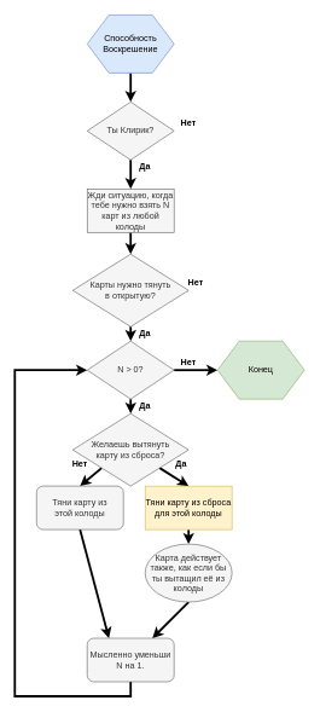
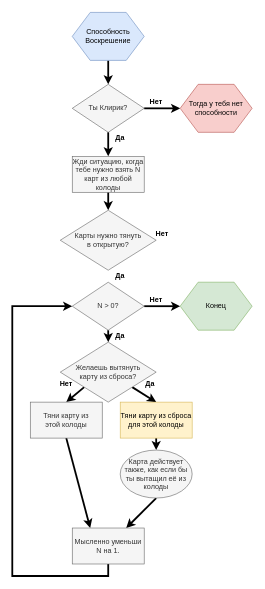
+ <mxCell id="6" value="" style="endArrow=classic;html=1;strokeWidth=3;exitX=1;exitY=0.5;exitDx=0;exitDy=0;entryX=0;entryY=0.5;entryDx=0;entryDy=0;" edge="1" parent="1" source="2" target="5"><mxGeometry width="50" height="50" relative="1" as="geometry"><mxPoint x="120" y="290" as="sourcePoint" /><mxPoint x="170" y="240" as="targetPoint" /></mxGeometry></mxCell>
+ <mxCell id="5" value="Тогда у тебя нет способности" style="shape=hexagon;perimeter=hexagonPerimeter2;whiteSpace=wrap;html=1;fillColor=#f8cecc;strokeColor=#b85450;" vertex="1" parent="1"><mxGeometry x="300" y="140" width="120" height="80" as="geometry" /></mxCell>
- <mxCell id="12" style="rounded=0;orthogonalLoop=1;jettySize=auto;html=1;exitX=0.5;exitY=1;exitDx=0;exitDy=0;entryX=0.5;entryY=0;entryDx=0;entryDy=0;strokeWidth=3;" edge="1" parent="1" source="13" target="16"><mxGeometry relative="1" as="geometry" /></mxCell>
- <mxCell id="23" value="Тяни карту из&lt;br&gt;этой колоды" style="whiteSpace=wrap;html=1;fillColor=#f5f5f5;strokeColor=#666666;fontColor=#333333;rounded=1;" vertex="1" parent="1"><mxGeometry x="50" y="670" width="120" height="60" as="geometry" /></mxCell>
+ <mxCell id="23" value="Тяни карту из&lt;br&gt;этой колоды" style="rounded=0;whiteSpace=wrap;html=1;fillColor=#f5f5f5;strokeColor=#666666;fontColor=#333333;" vertex="1" parent="1"><mxGeometry x="50" y="670" width="120" height="60" as="geometry" /></mxCell>
- <mxCell id="27" value="Мысленно уменьши N на 1." style="whiteSpace=wrap;html=1;fillColor=#f5f5f5;strokeColor=#666666;fontColor=#333333;rounded=1;" vertex="1" parent="1"><mxGeometry x="120" y="880" width="120" height="60" as="geometry" /></mxCell>
+ <mxCell id="27" value="Мысленно уменьши N на 1." style="rounded=0;whiteSpace=wrap;html=1;fillColor=#f5f5f5;strokeColor=#666666;fontColor=#333333;" vertex="1" parent="1"><mxGeometry x="120" y="880" width="120" height="60" as="geometry" /></mxCell>
